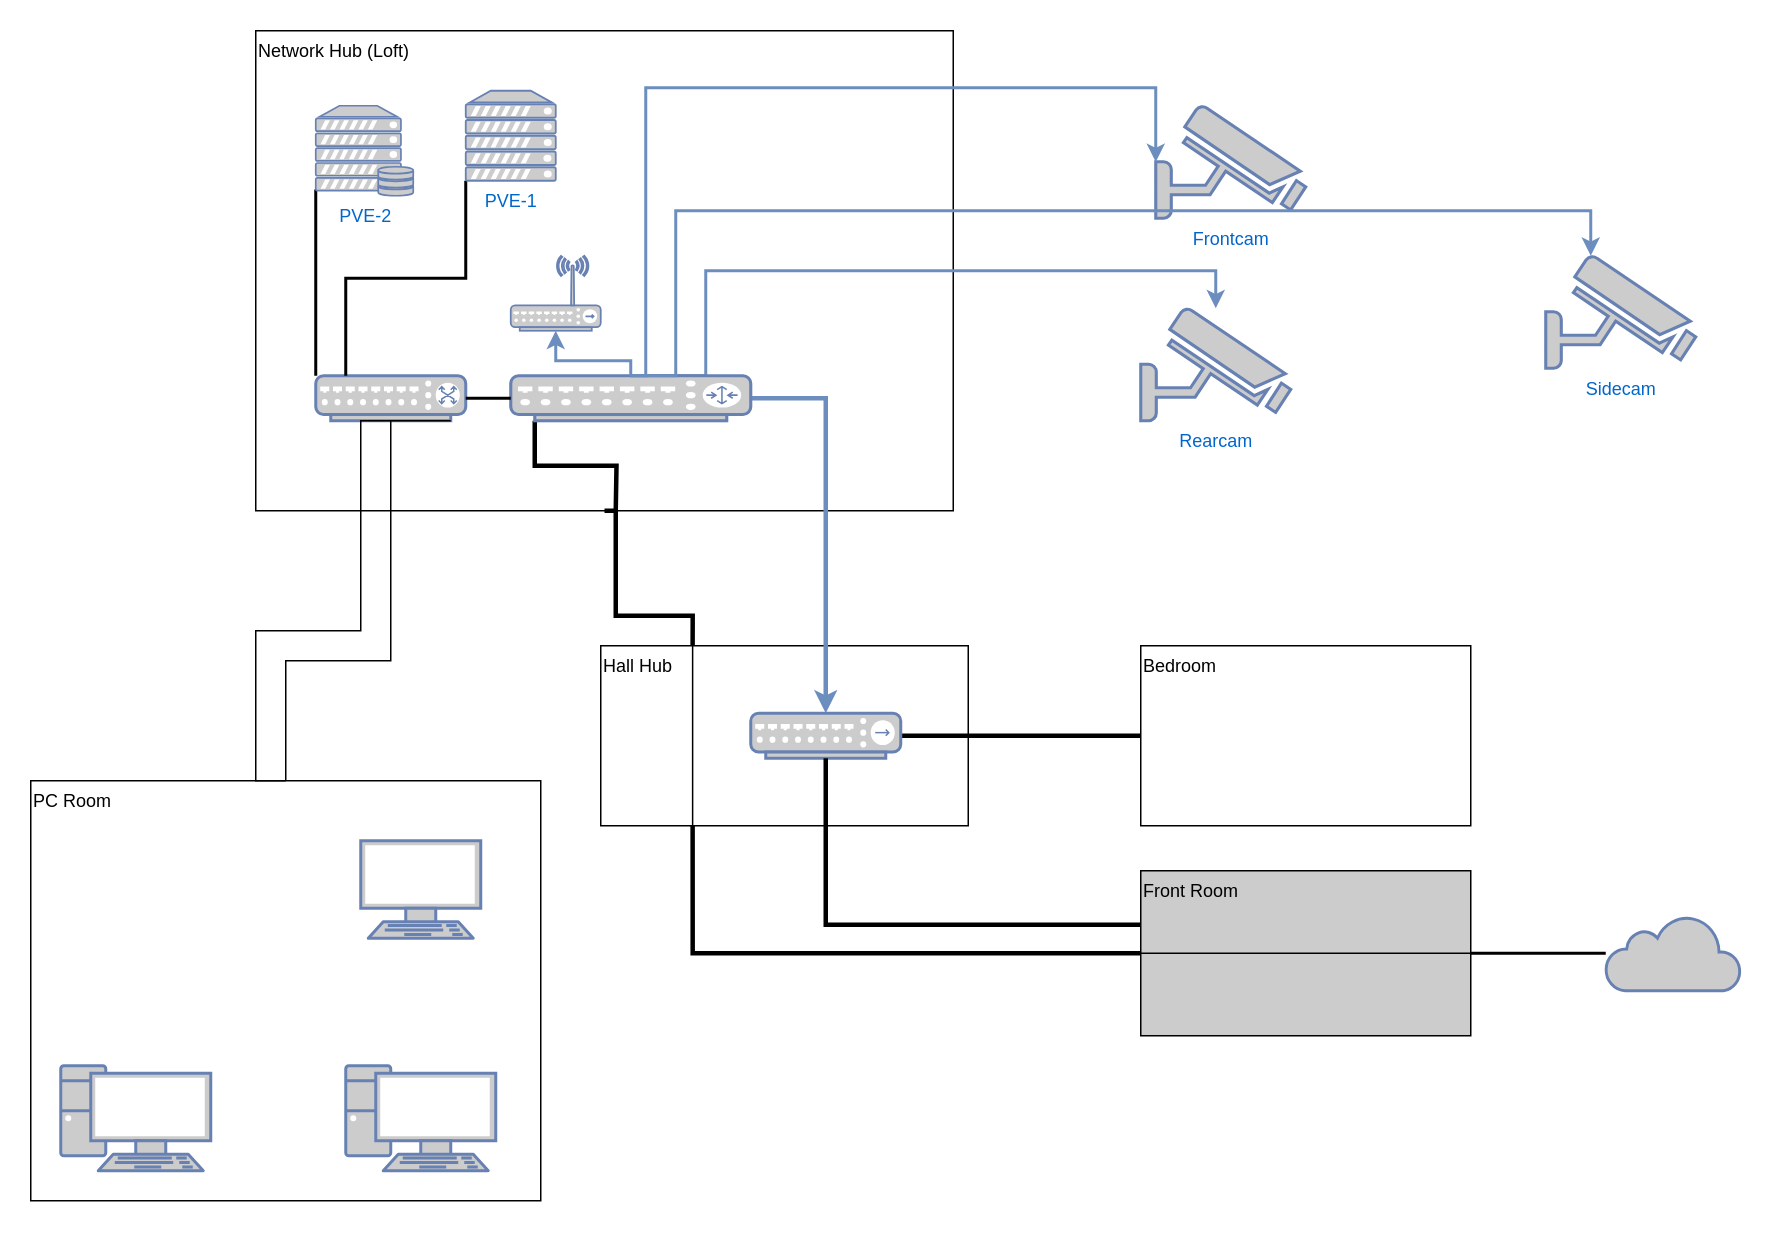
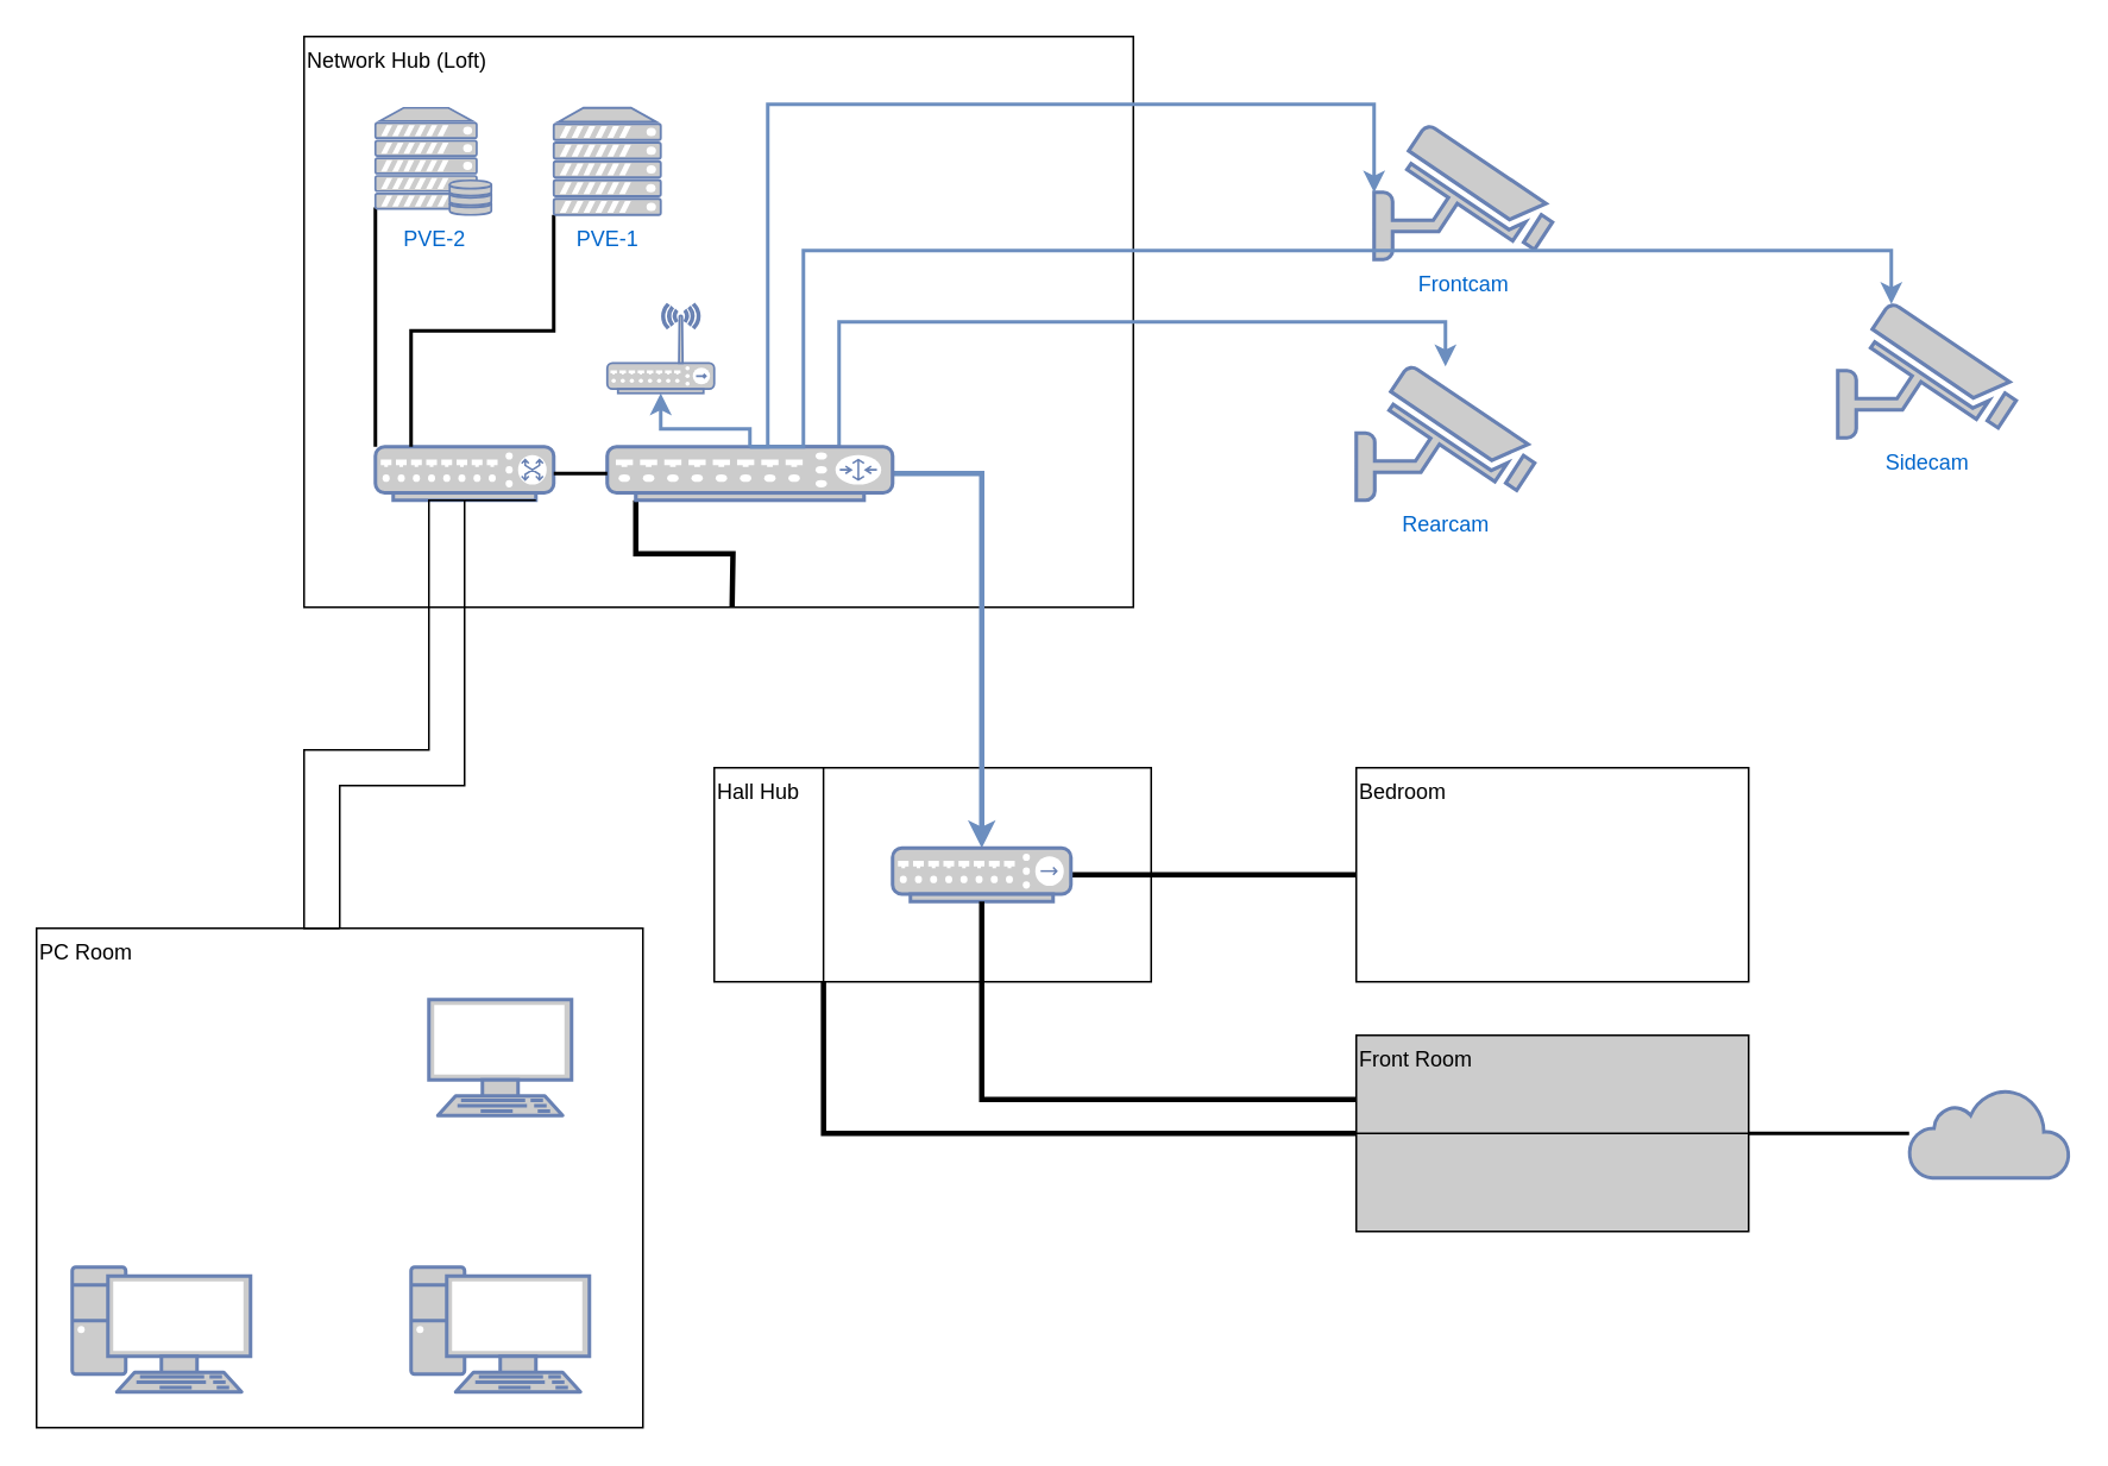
- <mxCell id="33" value="PVE-2" style="fontColor=#0066CC;verticalAlign=top;verticalLabelPosition=bottom;labelPosition=center;align=center;html=1;outlineConnect=0;fillColor=#CCCCCC;strokeColor=#6881B3;gradientColor=none;gradientDirection=north;strokeWidth=2;shape=mxgraph.networks.server_storage;" vertex="1" parent="1"><mxGeometry x="210" y="70" width="65" height="60" as="geometry" /></mxCell>
+ <mxCell id="33" value="PVE-2" style="fontColor=#0066CC;verticalAlign=top;verticalLabelPosition=bottom;labelPosition=center;align=center;html=1;outlineConnect=0;fillColor=#CCCCCC;strokeColor=#6881B3;gradientColor=none;gradientDirection=north;strokeWidth=2;shape=mxgraph.networks.server_storage;" vertex="1" parent="1"><mxGeometry x="210" y="60" width="65" height="60" as="geometry" /></mxCell>
- <mxCell id="5" style="edgeStyle=orthogonalEdgeStyle;rounded=0;orthogonalLoop=1;jettySize=auto;html=1;entryX=0.25;entryY=0;entryDx=0;entryDy=0;endArrow=none;endFill=0;strokeWidth=3;exitX=0.5;exitY=1;exitDx=0;exitDy=0;" edge="1" parent="1" source="2" target="4"><mxGeometry relative="1" as="geometry"><mxPoint x="170" y="350" as="sourcePoint" /><Array as="points"><mxPoint x="410" y="410" /><mxPoint x="461" y="410" /></Array></mxGeometry></mxCell>
